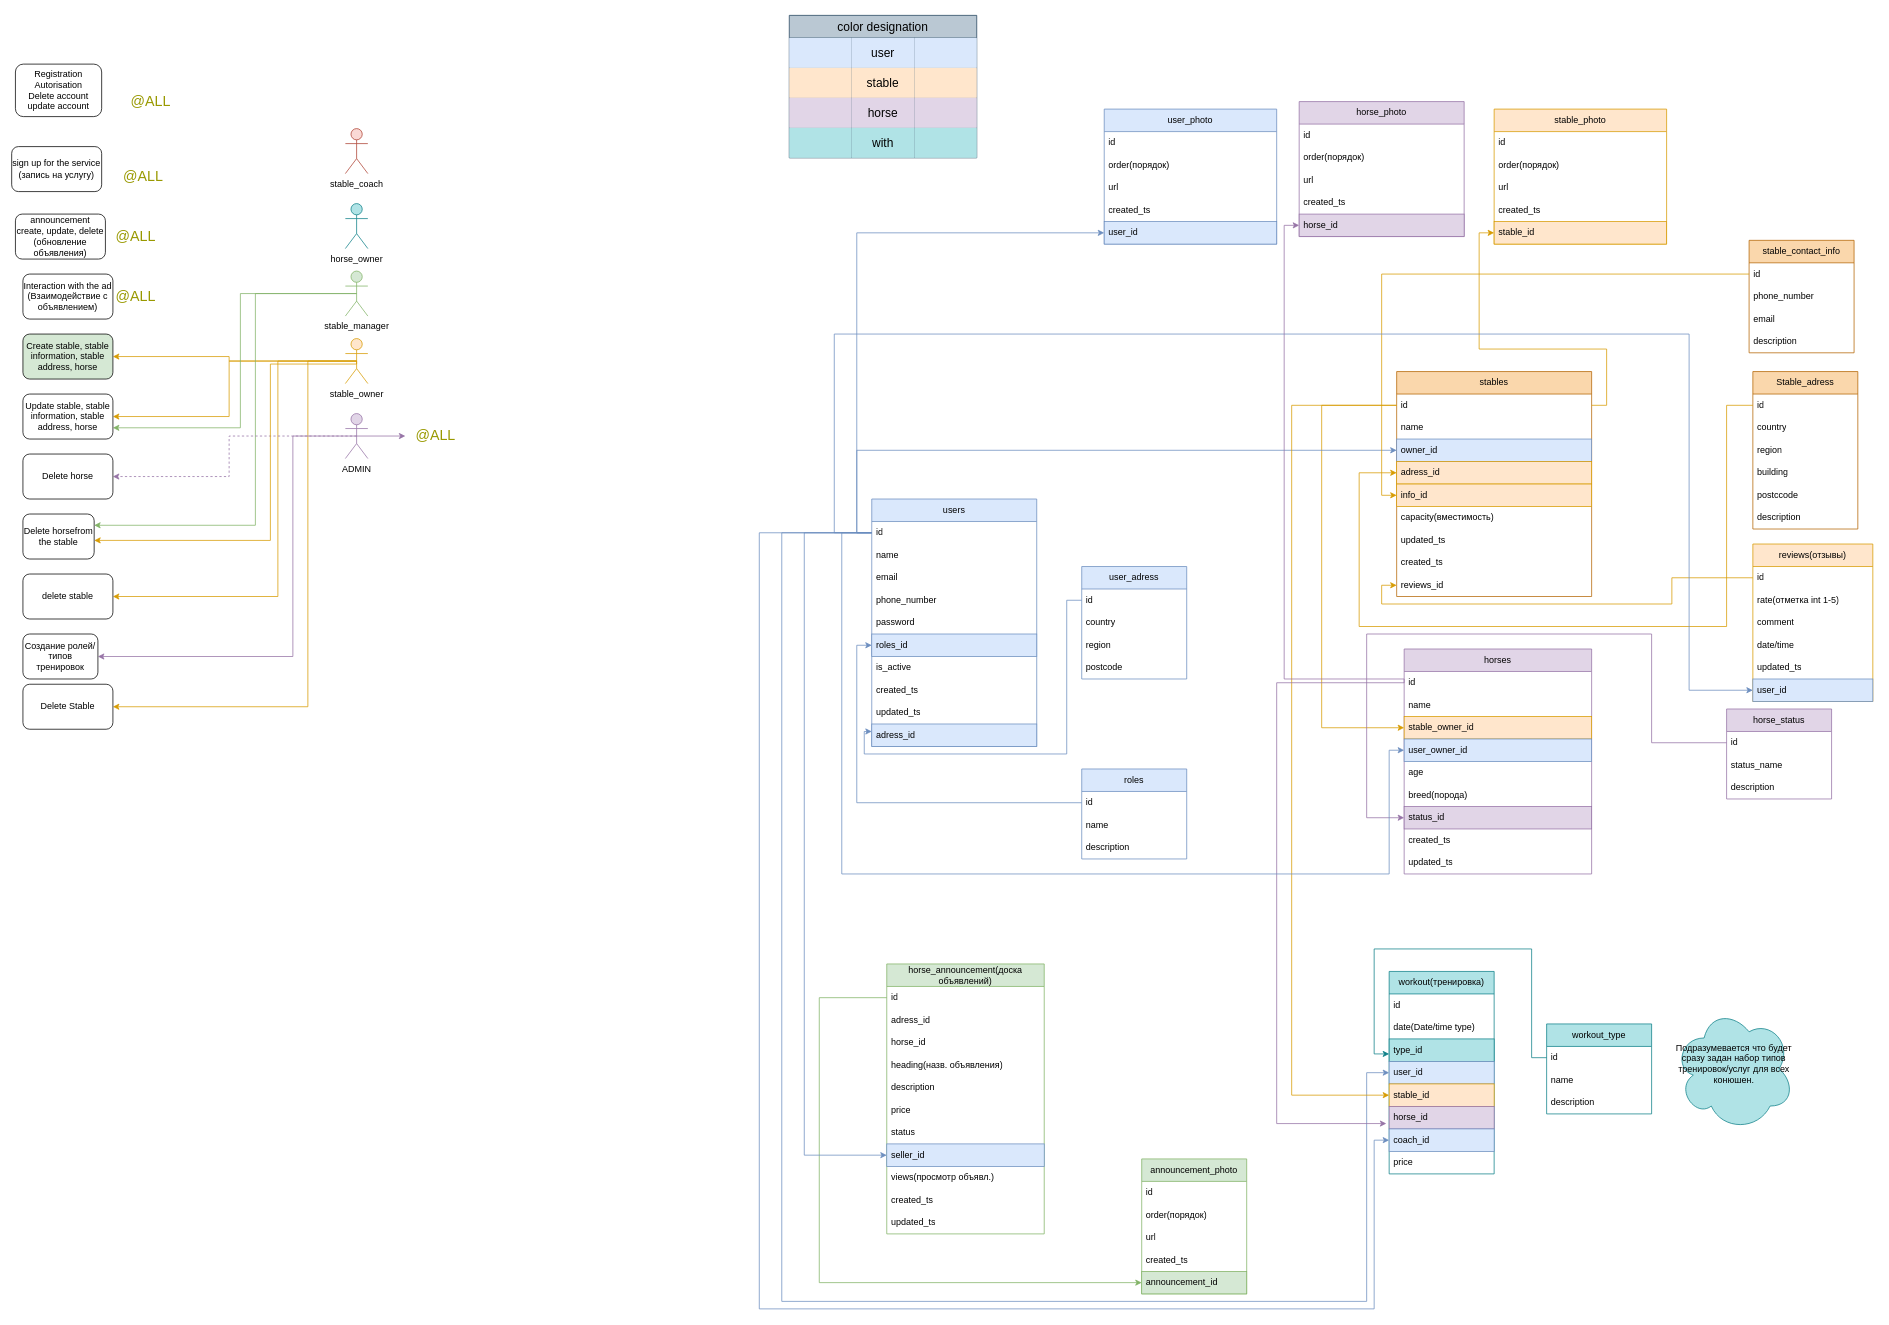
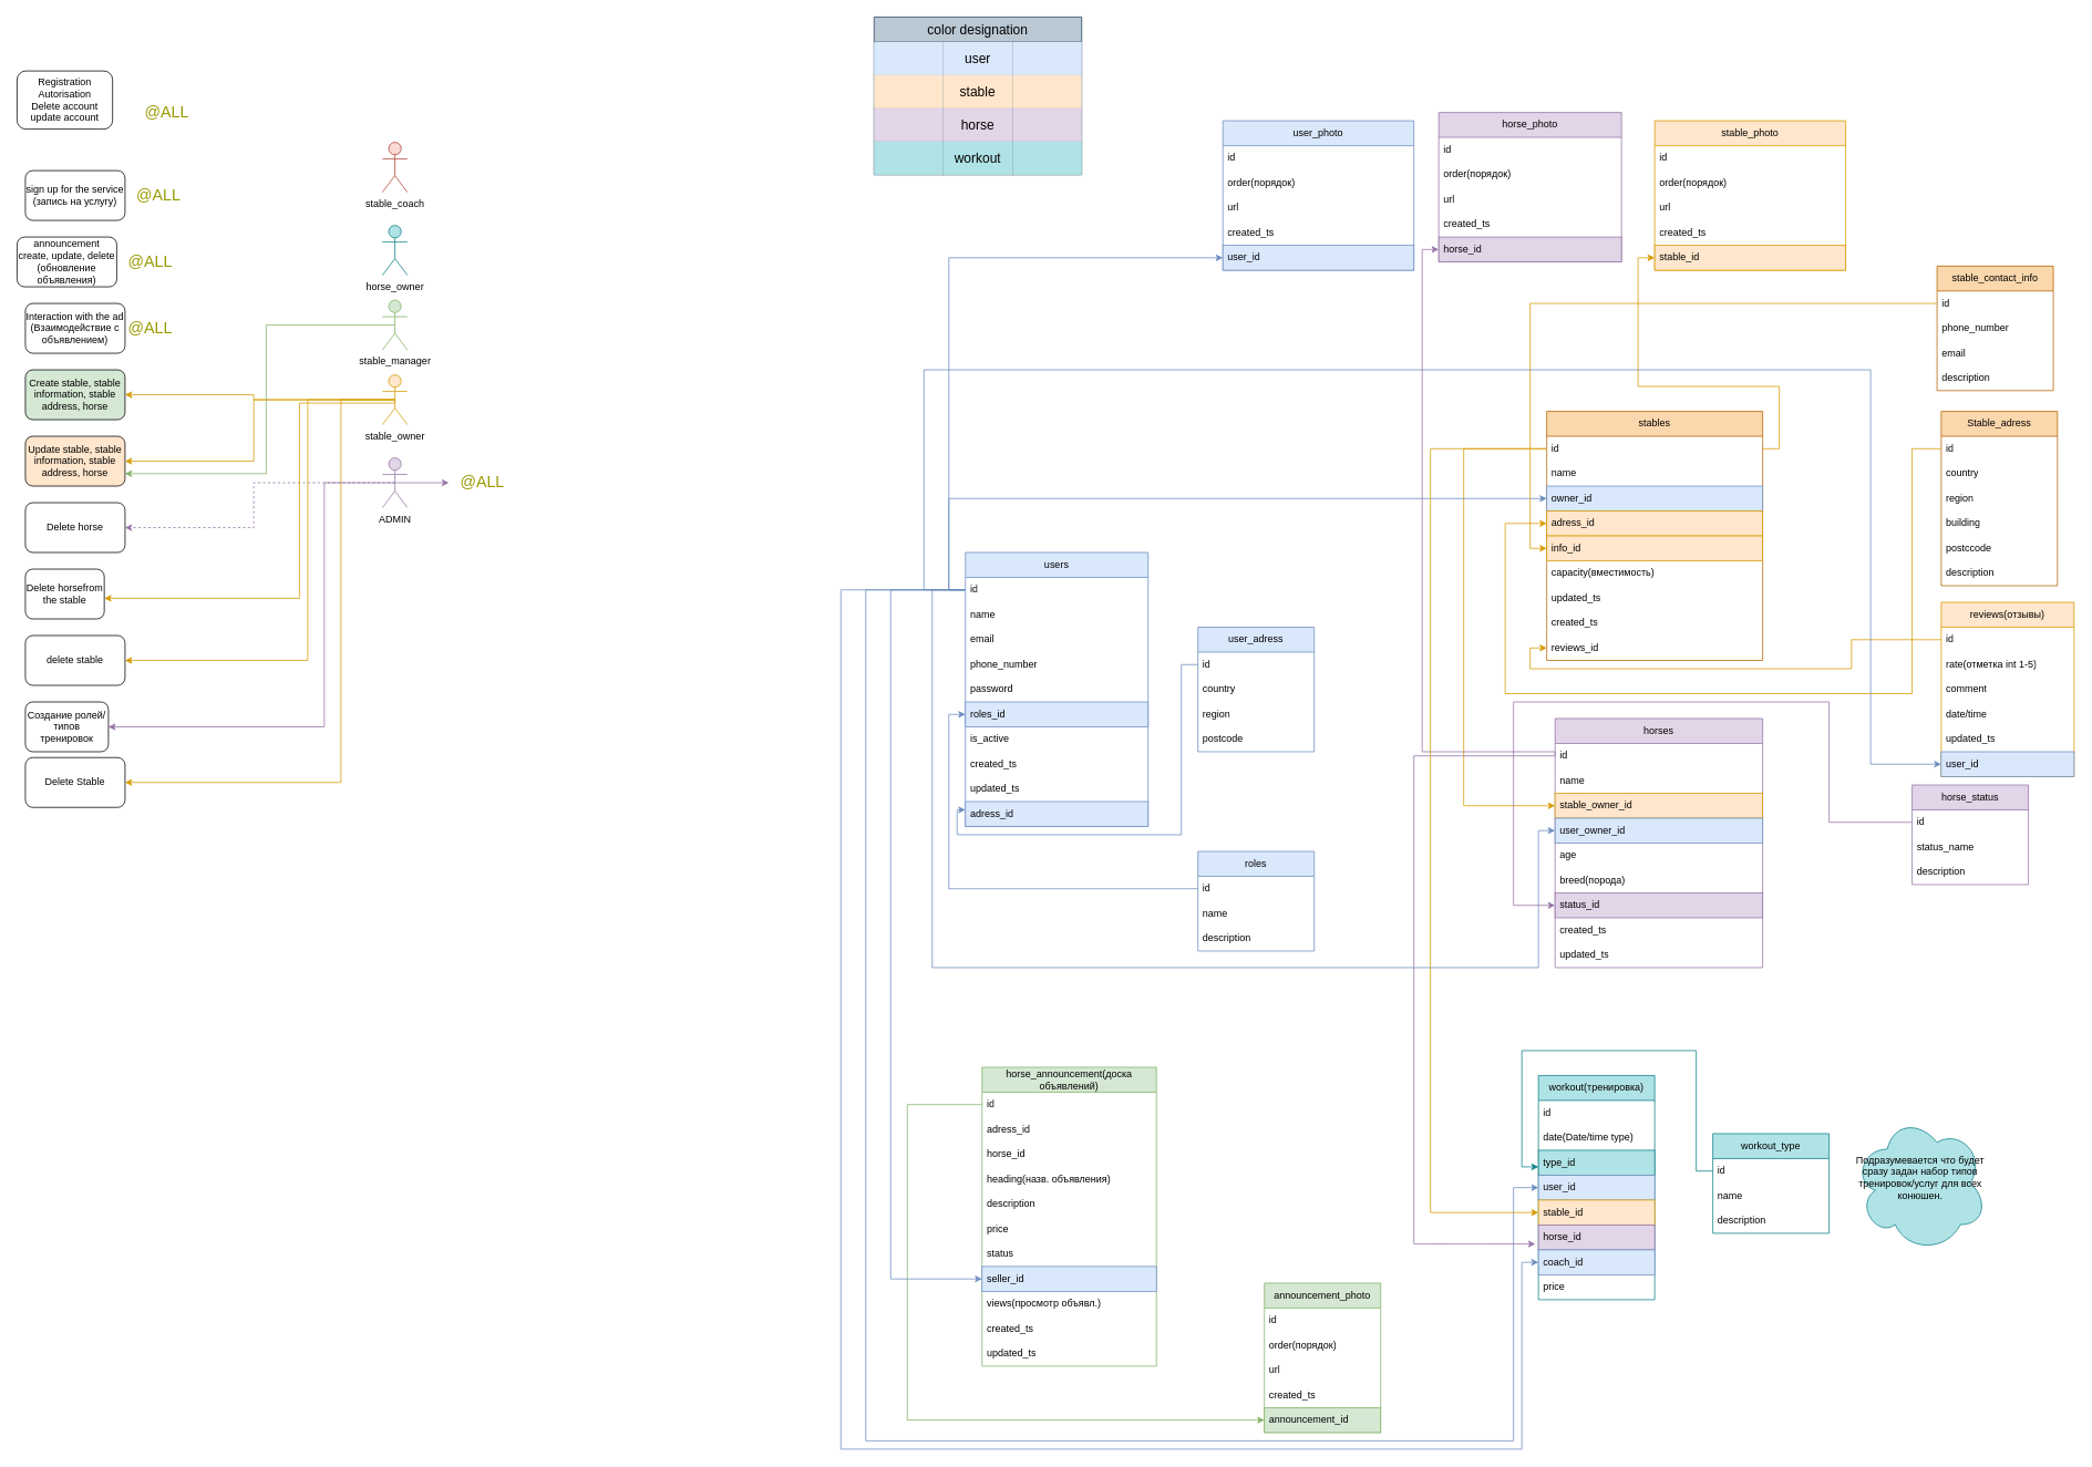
- <mxCell id="109" value="with" style="shape=partialRectangle;html=1;whiteSpace=wrap;connectable=0;strokeColor=#0e8088;overflow=hidden;fillColor=#b0e3e6;top=0;left=0;bottom=0;right=0;pointerEvents=1;fontSize=16;" parent="107" vertex="1"><mxGeometry x="83" width="84" height="40" as="geometry"><mxRectangle width="84" height="40" as="alternateBounds" /></mxGeometry></mxCell>
+ <mxCell id="109" value="workout" style="shape=partialRectangle;html=1;whiteSpace=wrap;connectable=0;strokeColor=#0e8088;overflow=hidden;fillColor=#b0e3e6;top=0;left=0;bottom=0;right=0;pointerEvents=1;fontSize=16;" parent="107" vertex="1"><mxGeometry x="83" width="84" height="40" as="geometry"><mxRectangle width="84" height="40" as="alternateBounds" /></mxGeometry></mxCell>
- <mxCell id="125" value="sign up for the service&lt;div&gt;(запись на услугу)&lt;/div&gt;" style="rounded=1;whiteSpace=wrap;html=1;" parent="1" vertex="1"><mxGeometry x="15" y="195" width="120" height="60" as="geometry" /></mxCell>
+ <mxCell id="125" value="sign up for the service&lt;div&gt;(запись на услугу)&lt;/div&gt;" style="rounded=1;whiteSpace=wrap;html=1;" parent="1" vertex="1"><mxGeometry x="30" y="205" width="120" height="60" as="geometry" /></mxCell>
- <mxCell id="129" value="Update stable, stable information, stable address, horse" style="rounded=1;whiteSpace=wrap;html=1;" parent="1" vertex="1"><mxGeometry x="30" y="525" width="120" height="60" as="geometry" /></mxCell>
+ <mxCell id="129" value="Update stable, stable information, stable address, horse" style="rounded=1;whiteSpace=wrap;html=1;fillColor=#ffe6cc;" parent="1" vertex="1"><mxGeometry x="30" y="525" width="120" height="60" as="geometry" /></mxCell>
- <mxCell id="116" style="edgeStyle=orthogonalEdgeStyle;rounded=0;orthogonalLoop=1;jettySize=auto;html=1;exitX=0.5;exitY=0.5;exitDx=0;exitDy=0;exitPerimeter=0;entryX=1;entryY=0.25;entryDx=0;entryDy=0;fillColor=#d5e8d4;strokeColor=#82b366;" parent="1" source="118" target="132" edge="1"><mxGeometry relative="1" as="geometry"><Array as="points"><mxPoint x="340" y="391" /><mxPoint x="340" y="700" /></Array></mxGeometry></mxCell>
